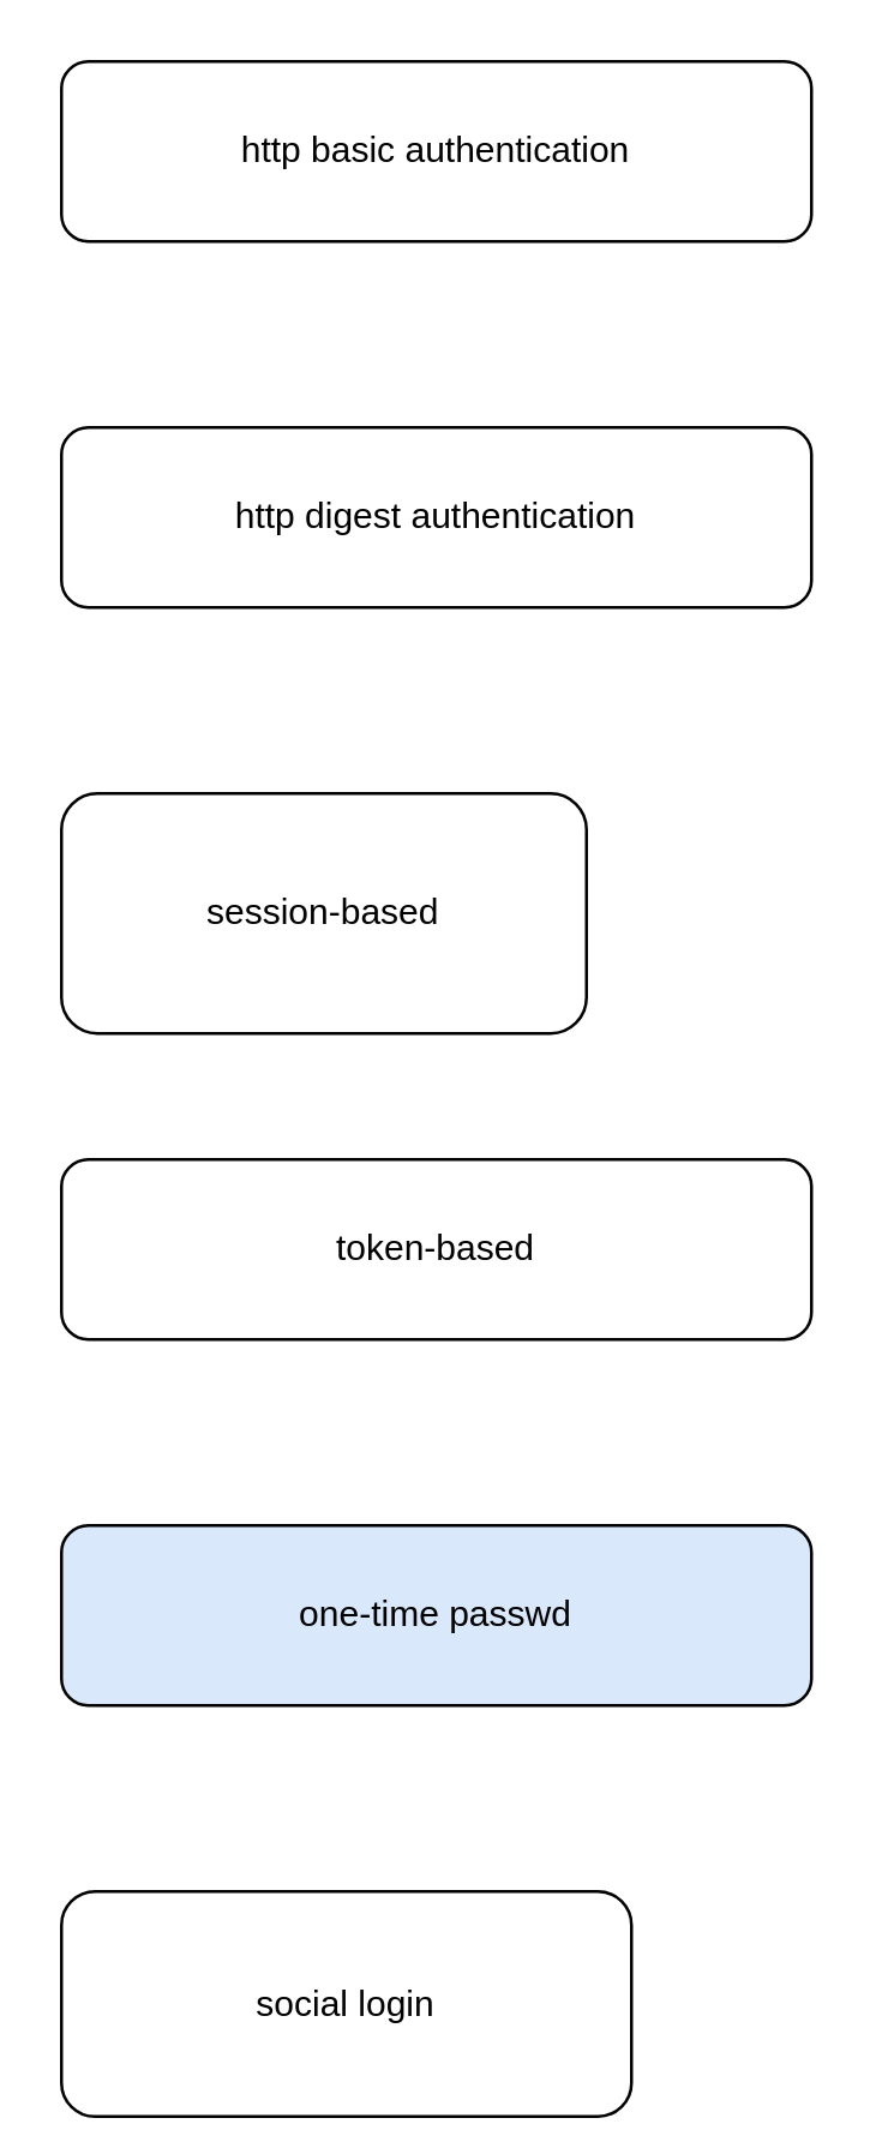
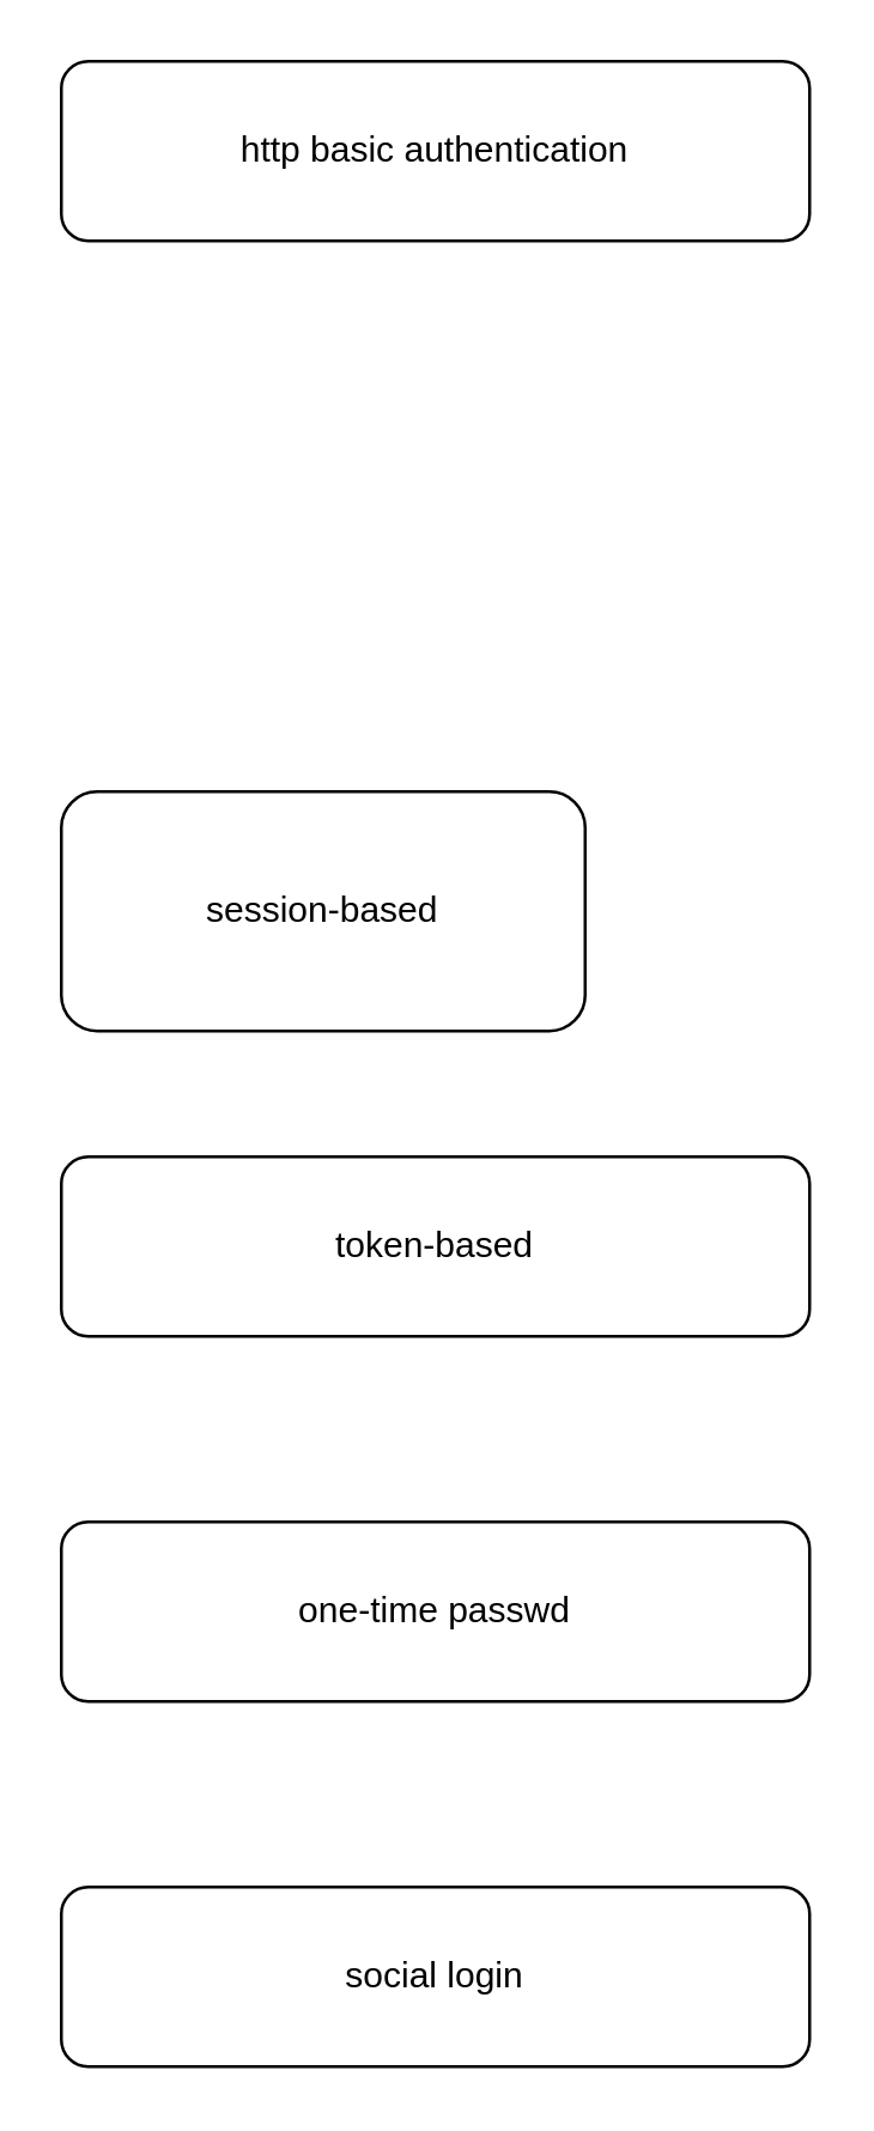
- <mxCell id="3" value="http digest authentication" style="rounded=1;whiteSpace=wrap;html=1;" vertex="1" parent="1"><mxGeometry x="20" y="142" width="250" height="60" as="geometry" /></mxCell>
- <mxCell id="6" value="one-time passwd" style="rounded=1;whiteSpace=wrap;html=1;fillColor=#dae8fc;" vertex="1" parent="1"><mxGeometry x="20" y="508" width="250" height="60" as="geometry" /></mxCell>
+ <mxCell id="6" value="one-time passwd" style="rounded=1;whiteSpace=wrap;html=1;" vertex="1" parent="1"><mxGeometry x="20" y="508" width="250" height="60" as="geometry" /></mxCell>
- <mxCell id="7" value="social login" style="rounded=1;whiteSpace=wrap;html=1;" vertex="1" parent="1"><mxGeometry x="20" y="630" width="190" height="75" as="geometry" /></mxCell>
+ <mxCell id="7" value="social login" style="rounded=1;whiteSpace=wrap;html=1;" vertex="1" parent="1"><mxGeometry x="20" y="630" width="250" height="60" as="geometry" /></mxCell>
